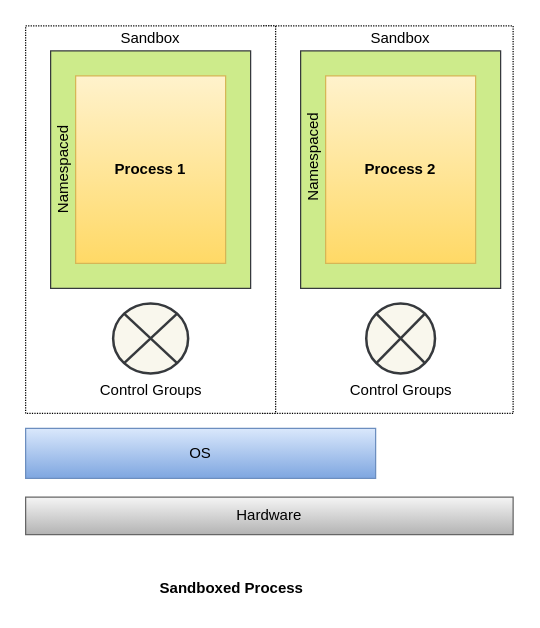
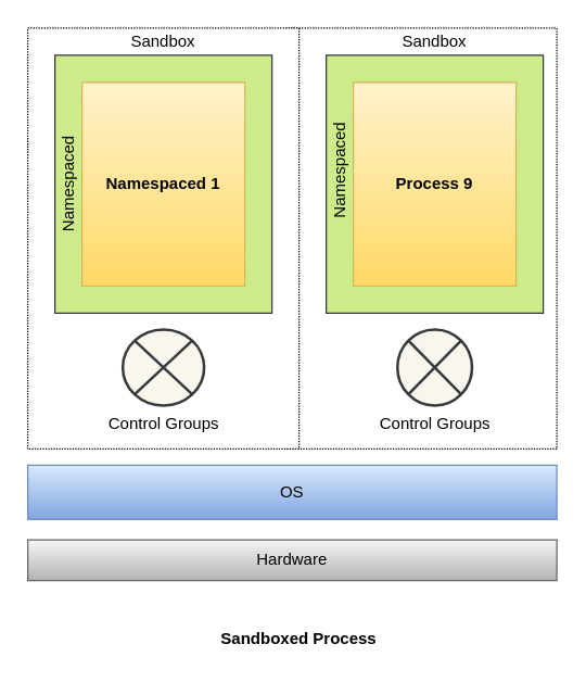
- <mxCell id="8" value="&lt;b&gt;Process 1&lt;/b&gt;" style="rounded=0;whiteSpace=wrap;html=1;gradientColor=#ffd966;fillColor=#fff2cc;strokeColor=#d6b656;" vertex="1" parent="1"><mxGeometry x="60" y="60" width="120" height="150" as="geometry" /></mxCell>
+ <mxCell id="8" value="&lt;b&gt;Namespaced 1&lt;/b&gt;" style="rounded=0;whiteSpace=wrap;html=1;gradientColor=#ffd966;fillColor=#fff2cc;strokeColor=#d6b656;" vertex="1" parent="1"><mxGeometry x="60" y="60" width="120" height="150" as="geometry" /></mxCell>
- <mxCell id="9" value="&lt;b&gt;Process 2&lt;/b&gt;" style="rounded=0;whiteSpace=wrap;html=1;gradientColor=#ffd966;fillColor=#fff2cc;strokeColor=#d6b656;" vertex="1" parent="1"><mxGeometry x="260" y="60" width="120" height="150" as="geometry" /></mxCell>
+ <mxCell id="9" value="&lt;b&gt;Process 9&lt;/b&gt;" style="rounded=0;whiteSpace=wrap;html=1;gradientColor=#ffd966;fillColor=#fff2cc;strokeColor=#d6b656;" vertex="1" parent="1"><mxGeometry x="260" y="60" width="120" height="150" as="geometry" /></mxCell>
- <mxCell id="5" value="OS" style="rounded=0;whiteSpace=wrap;html=1;gradientColor=#7ea6e0;fillColor=#dae8fc;strokeColor=#6c8ebf;" vertex="1" parent="1"><mxGeometry x="20" y="342" width="280" height="40" as="geometry" /></mxCell>
+ <mxCell id="5" value="OS" style="rounded=0;whiteSpace=wrap;html=1;gradientColor=#7ea6e0;fillColor=#dae8fc;strokeColor=#6c8ebf;" vertex="1" parent="1"><mxGeometry x="20" y="342" width="390" height="40" as="geometry" /></mxCell>
- <mxCell id="16" value="&lt;b&gt;Sandboxed Process&lt;/b&gt;" style="text;html=1;strokeColor=none;fillColor=none;align=center;verticalAlign=middle;whiteSpace=wrap;rounded=0;dashed=1;dashPattern=1 1;" vertex="1" parent="1"><mxGeometry x="121" y="460" width="128" height="20" as="geometry" /></mxCell>
+ <mxCell id="16" value="&lt;b&gt;Sandboxed Process&lt;/b&gt;" style="text;html=1;strokeColor=none;fillColor=none;align=center;verticalAlign=middle;whiteSpace=wrap;rounded=0;dashed=1;dashPattern=1 1;" vertex="1" parent="1"><mxGeometry x="156" y="460" width="128" height="20" as="geometry" /></mxCell>
